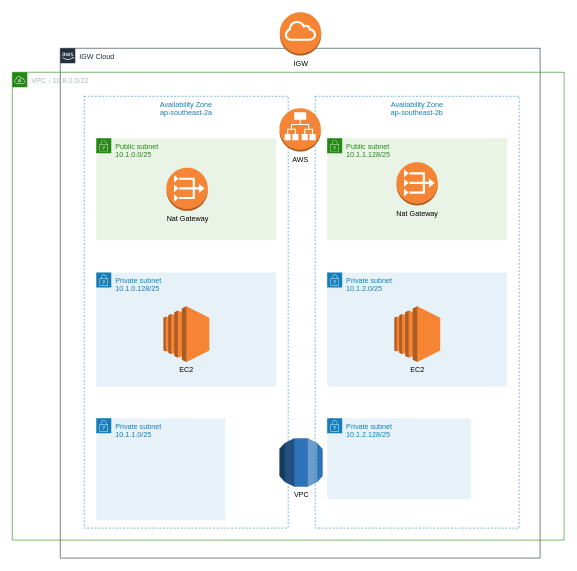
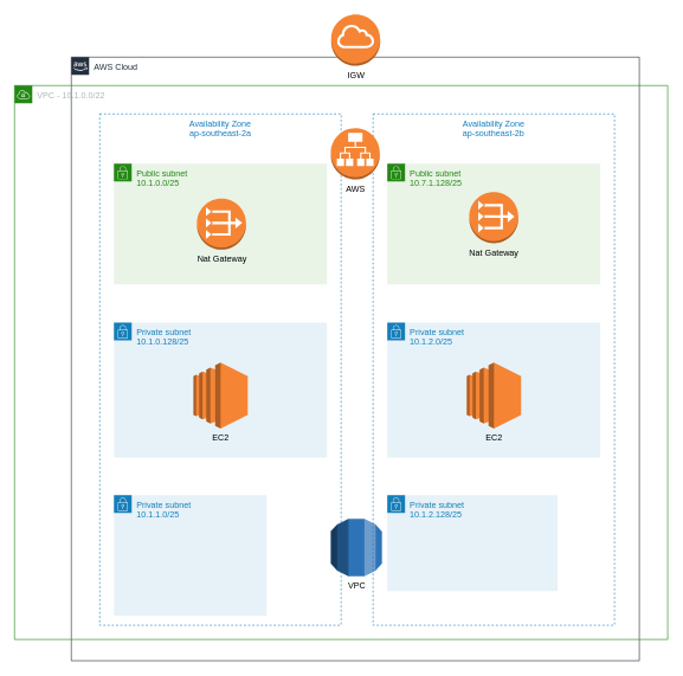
- <mxCell id="2" value="IGW Cloud" style="points=[[0,0],[0.25,0],[0.5,0],[0.75,0],[1,0],[1,0.25],[1,0.5],[1,0.75],[1,1],[0.75,1],[0.5,1],[0.25,1],[0,1],[0,0.75],[0,0.5],[0,0.25]];outlineConnect=0;gradientColor=none;html=1;whiteSpace=wrap;fontSize=12;fontStyle=0;shape=mxgraph.aws4.group;grIcon=mxgraph.aws4.group_aws_cloud_alt;strokeColor=#232F3E;fillColor=#ffffff;verticalAlign=top;align=left;spacingLeft=30;fontColor=#232F3E;dashed=0;labelBackgroundColor=#ffffff;container=1;pointerEvents=0;collapsible=0;recursiveResize=0;" parent="1" vertex="1"><mxGeometry x="100" y="80" width="800" height="850" as="geometry" /></mxCell>
+ <mxCell id="2" value="AWS Cloud" style="points=[[0,0],[0.25,0],[0.5,0],[0.75,0],[1,0],[1,0.25],[1,0.5],[1,0.75],[1,1],[0.75,1],[0.5,1],[0.25,1],[0,1],[0,0.75],[0,0.5],[0,0.25]];outlineConnect=0;gradientColor=none;html=1;whiteSpace=wrap;fontSize=12;fontStyle=0;shape=mxgraph.aws4.group;grIcon=mxgraph.aws4.group_aws_cloud_alt;strokeColor=#232F3E;fillColor=#ffffff;verticalAlign=top;align=left;spacingLeft=30;fontColor=#232F3E;dashed=0;labelBackgroundColor=#ffffff;container=1;pointerEvents=0;collapsible=0;recursiveResize=0;" parent="1" vertex="1"><mxGeometry x="100" y="80" width="800" height="850" as="geometry" /></mxCell>
- <mxCell id="3" value="VPC - 10.8.0.0/22" style="points=[[0,0],[0.25,0],[0.5,0],[0.75,0],[1,0],[1,0.25],[1,0.5],[1,0.75],[1,1],[0.75,1],[0.5,1],[0.25,1],[0,1],[0,0.75],[0,0.5],[0,0.25]];outlineConnect=0;gradientColor=none;html=1;whiteSpace=wrap;fontSize=12;fontStyle=0;container=1;pointerEvents=0;collapsible=0;recursiveResize=0;shape=mxgraph.aws4.group;grIcon=mxgraph.aws4.group_vpc;strokeColor=#248814;fillColor=none;verticalAlign=top;align=left;spacingLeft=30;fontColor=#AAB7B8;dashed=0;" vertex="1" parent="1"><mxGeometry x="20" y="120" width="920" height="780" as="geometry" /></mxCell>
+ <mxCell id="3" value="VPC - 10.1.0.0/22" style="points=[[0,0],[0.25,0],[0.5,0],[0.75,0],[1,0],[1,0.25],[1,0.5],[1,0.75],[1,1],[0.75,1],[0.5,1],[0.25,1],[0,1],[0,0.75],[0,0.5],[0,0.25]];outlineConnect=0;gradientColor=none;html=1;whiteSpace=wrap;fontSize=12;fontStyle=0;container=1;pointerEvents=0;collapsible=0;recursiveResize=0;shape=mxgraph.aws4.group;grIcon=mxgraph.aws4.group_vpc;strokeColor=#248814;fillColor=none;verticalAlign=top;align=left;spacingLeft=30;fontColor=#AAB7B8;dashed=0;" vertex="1" parent="1"><mxGeometry x="20" y="120" width="920" height="780" as="geometry" /></mxCell>
- <mxCell id="14" value="Public subnet&lt;br&gt;10.1.1.128/25" style="points=[[0,0],[0.25,0],[0.5,0],[0.75,0],[1,0],[1,0.25],[1,0.5],[1,0.75],[1,1],[0.75,1],[0.5,1],[0.25,1],[0,1],[0,0.75],[0,0.5],[0,0.25]];outlineConnect=0;gradientColor=none;html=1;whiteSpace=wrap;fontSize=12;fontStyle=0;container=1;pointerEvents=0;collapsible=0;recursiveResize=0;shape=mxgraph.aws4.group;grIcon=mxgraph.aws4.group_security_group;grStroke=0;strokeColor=#248814;fillColor=#E9F3E6;verticalAlign=top;align=left;spacingLeft=30;fontColor=#248814;dashed=0;" vertex="1" parent="3"><mxGeometry x="525" y="110" width="300" height="170" as="geometry" /></mxCell>
+ <mxCell id="14" value="Public subnet&lt;br&gt;10.7.1.128/25" style="points=[[0,0],[0.25,0],[0.5,0],[0.75,0],[1,0],[1,0.25],[1,0.5],[1,0.75],[1,1],[0.75,1],[0.5,1],[0.25,1],[0,1],[0,0.75],[0,0.5],[0,0.25]];outlineConnect=0;gradientColor=none;html=1;whiteSpace=wrap;fontSize=12;fontStyle=0;container=1;pointerEvents=0;collapsible=0;recursiveResize=0;shape=mxgraph.aws4.group;grIcon=mxgraph.aws4.group_security_group;grStroke=0;strokeColor=#248814;fillColor=#E9F3E6;verticalAlign=top;align=left;spacingLeft=30;fontColor=#248814;dashed=0;" vertex="1" parent="3"><mxGeometry x="525" y="110" width="300" height="170" as="geometry" /></mxCell>
